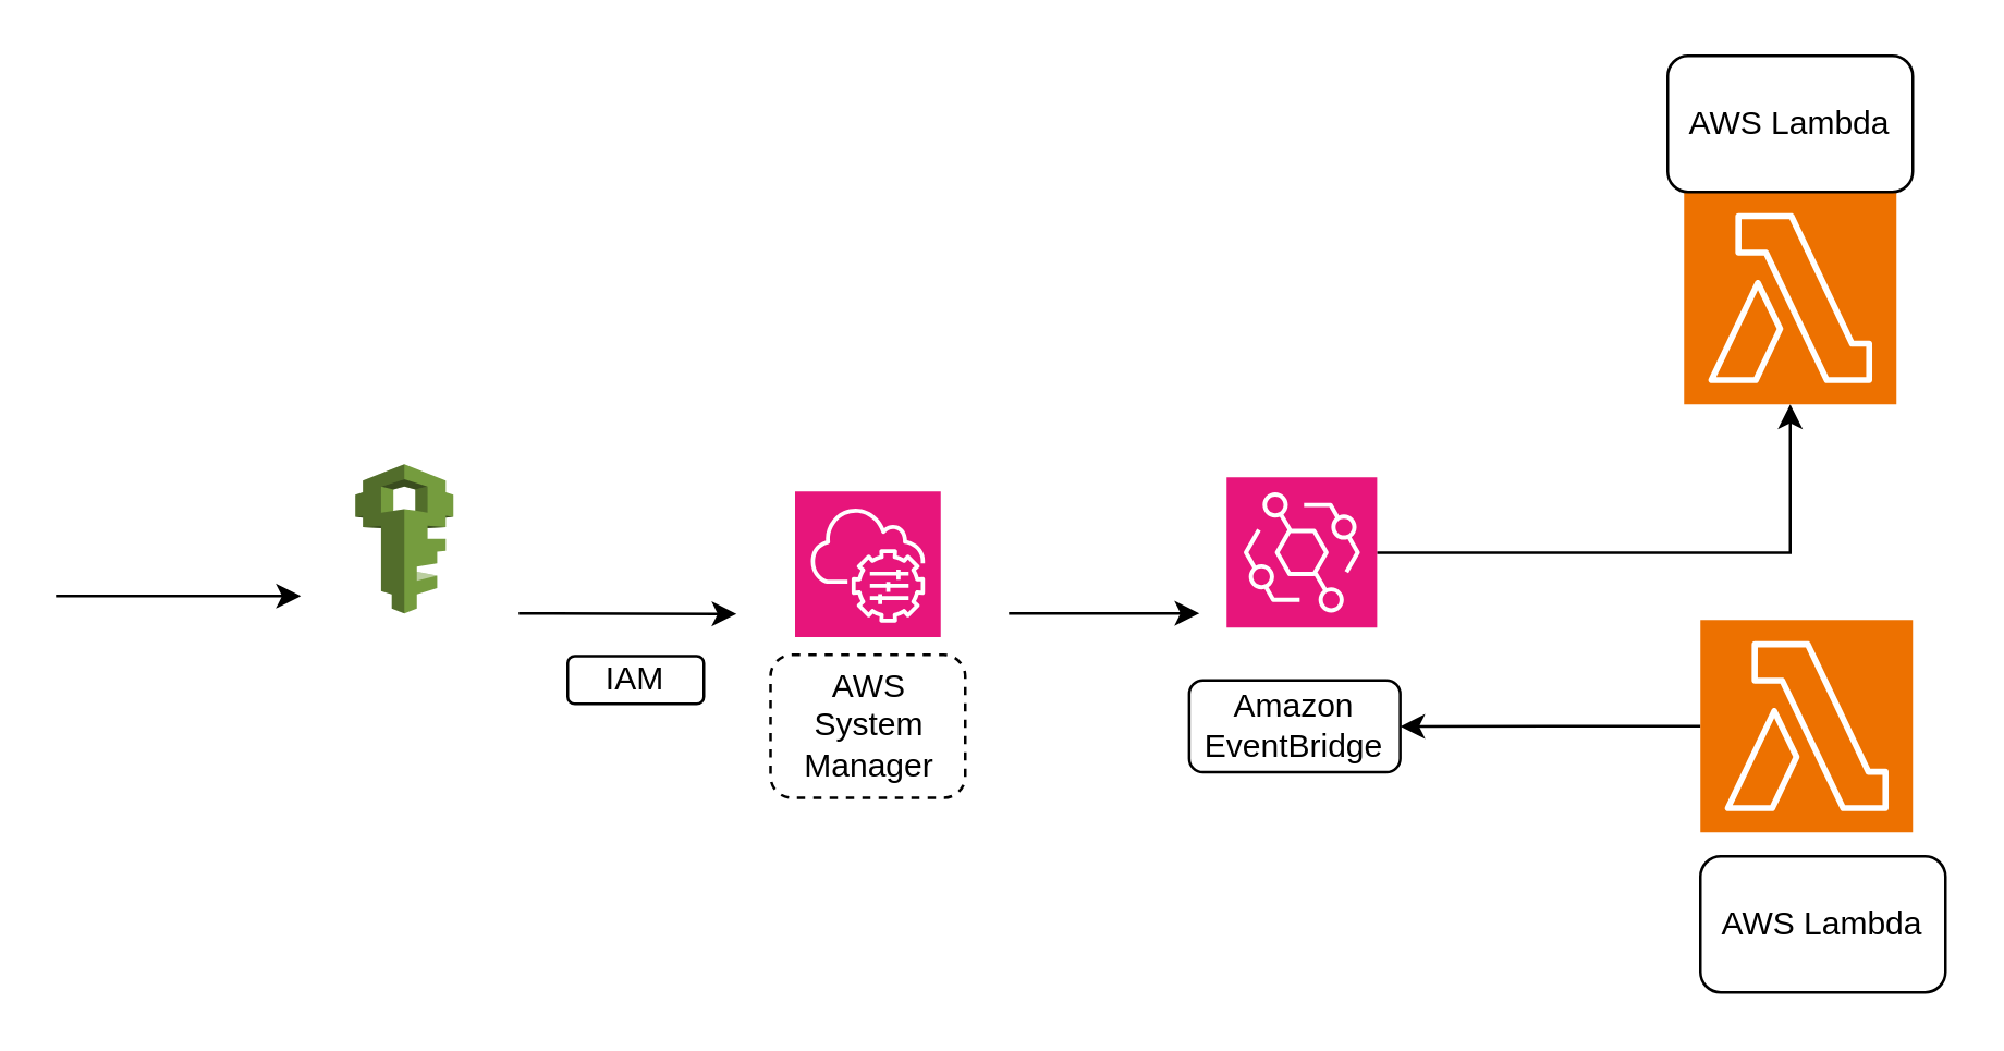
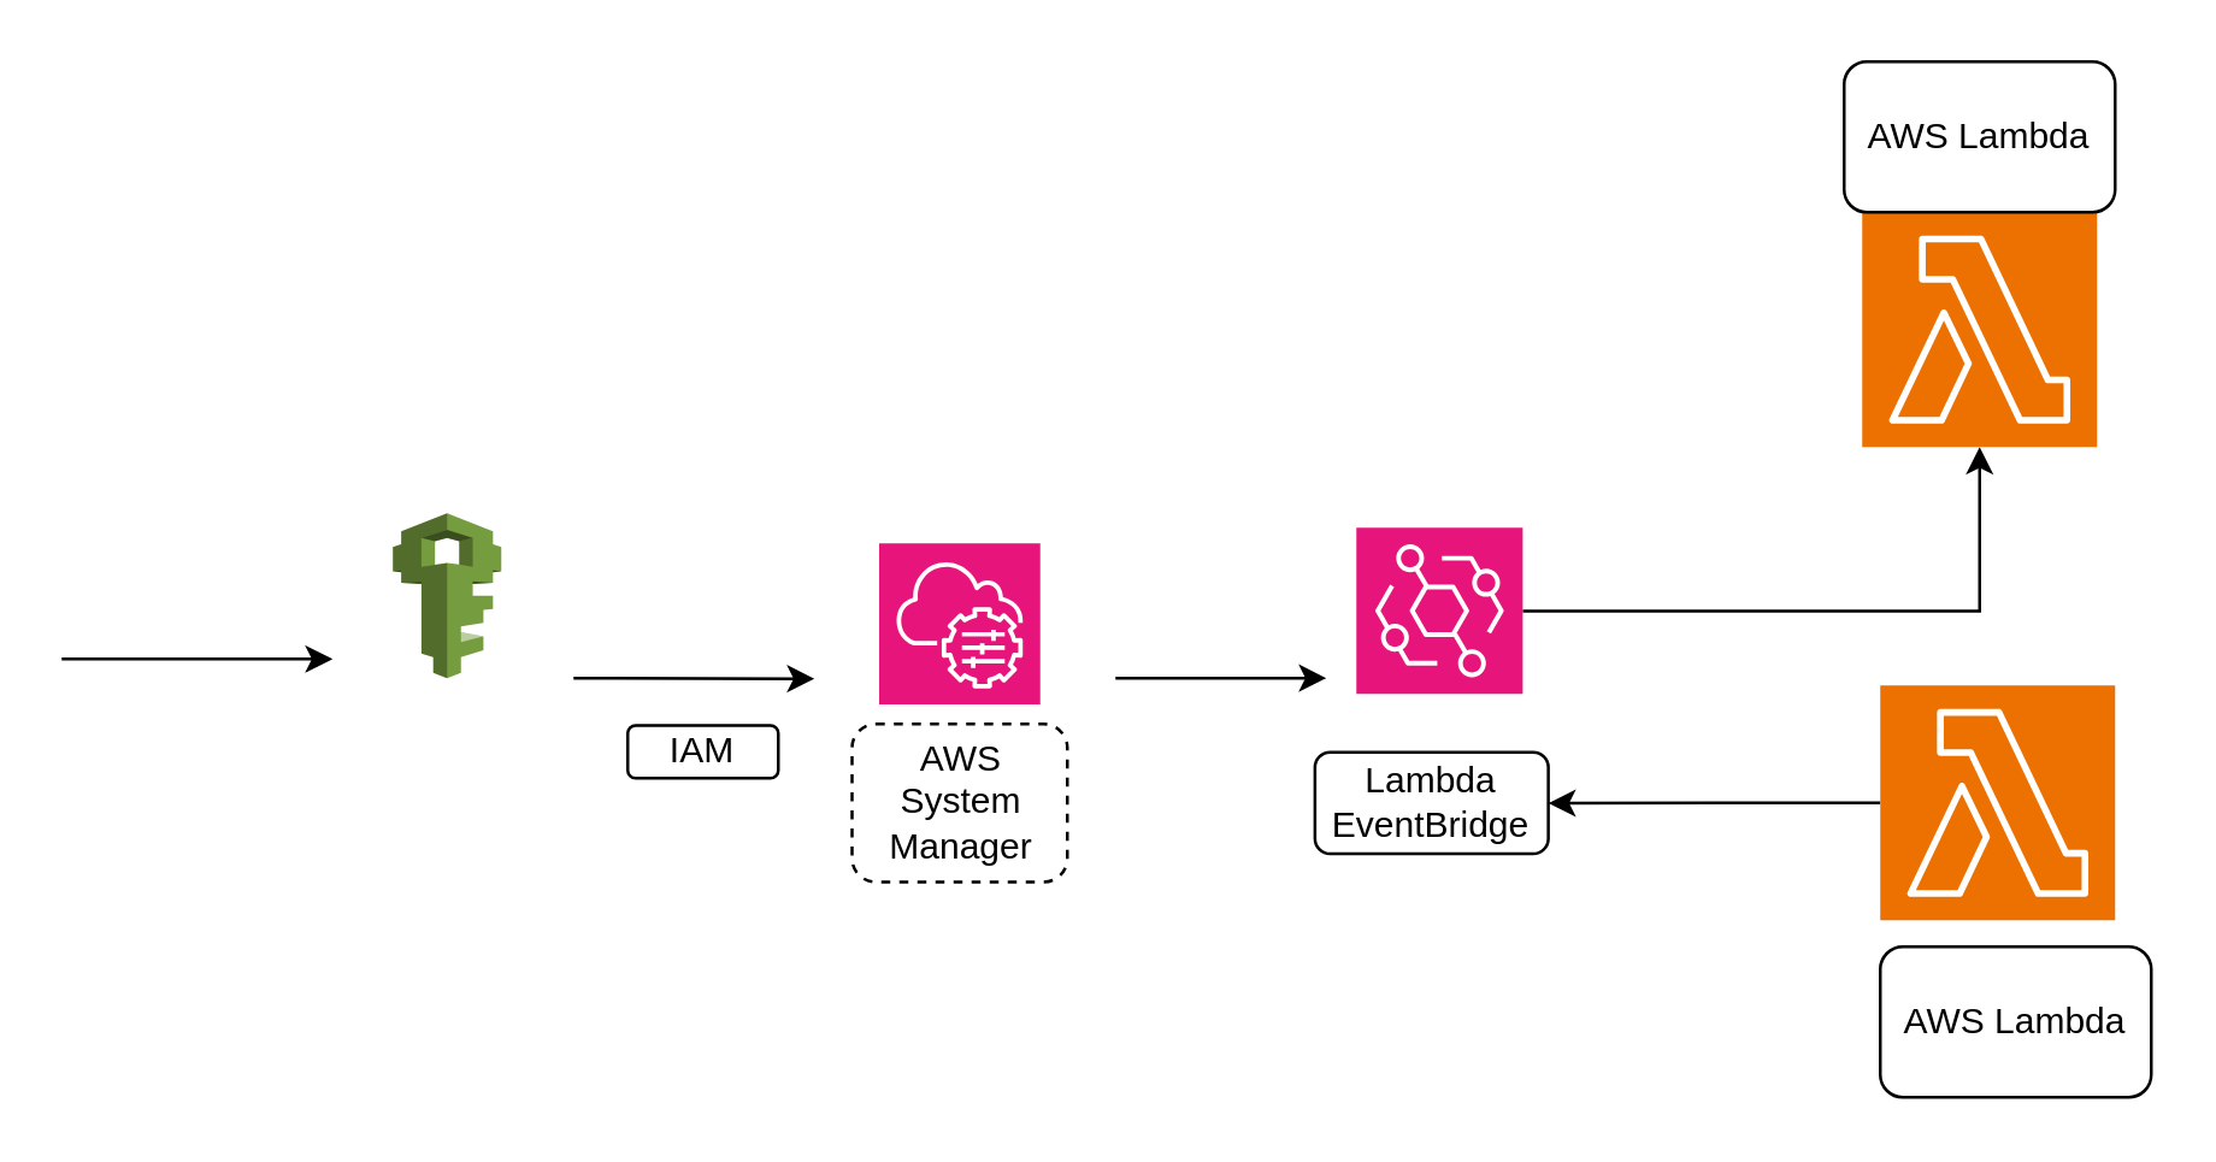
- <mxCell id="6" value="Amazon EventBridge" style="rounded=1;whiteSpace=wrap;html=1;" vertex="1" parent="1"><mxGeometry x="436.25" y="249.37" width="77.5" height="33.75" as="geometry" /></mxCell>
+ <mxCell id="6" value="Lambda EventBridge" style="rounded=1;whiteSpace=wrap;html=1;" vertex="1" parent="1"><mxGeometry x="436.25" y="249.37" width="77.5" height="33.75" as="geometry" /></mxCell>
